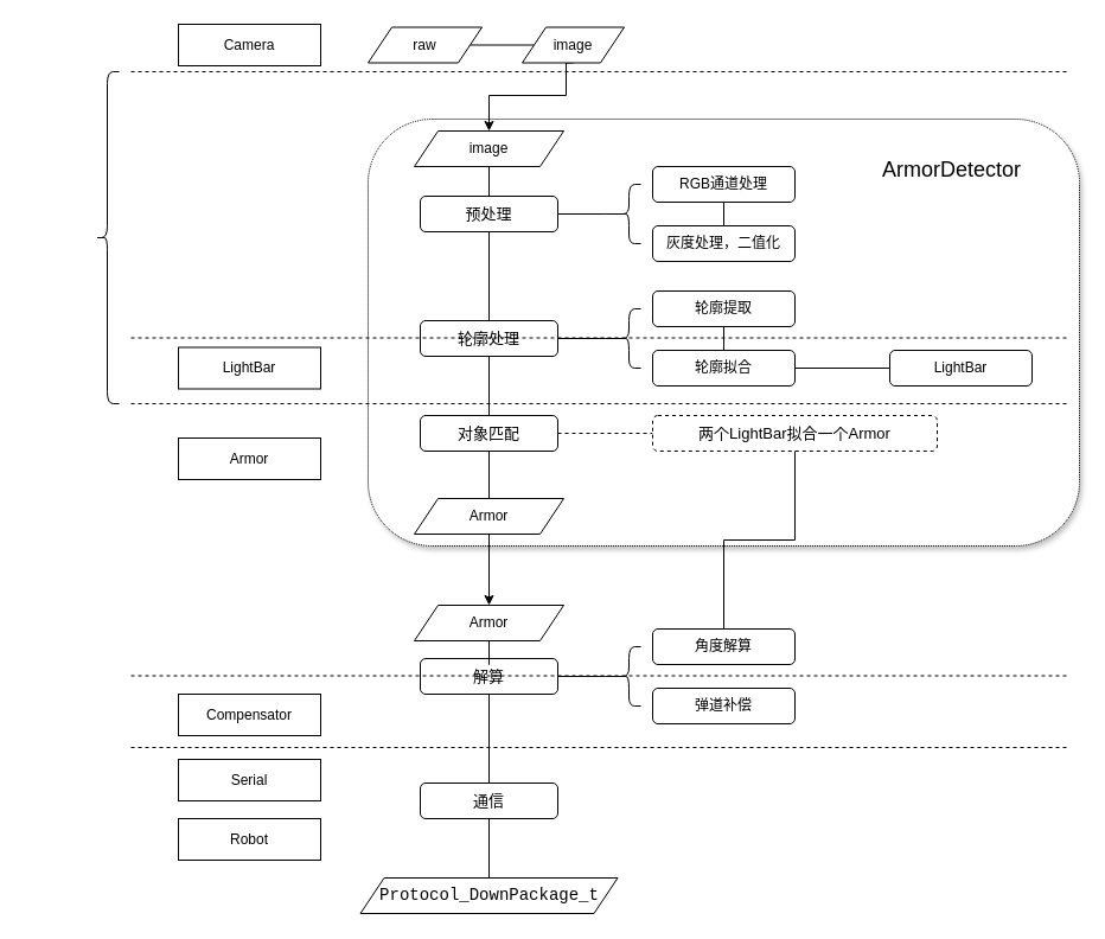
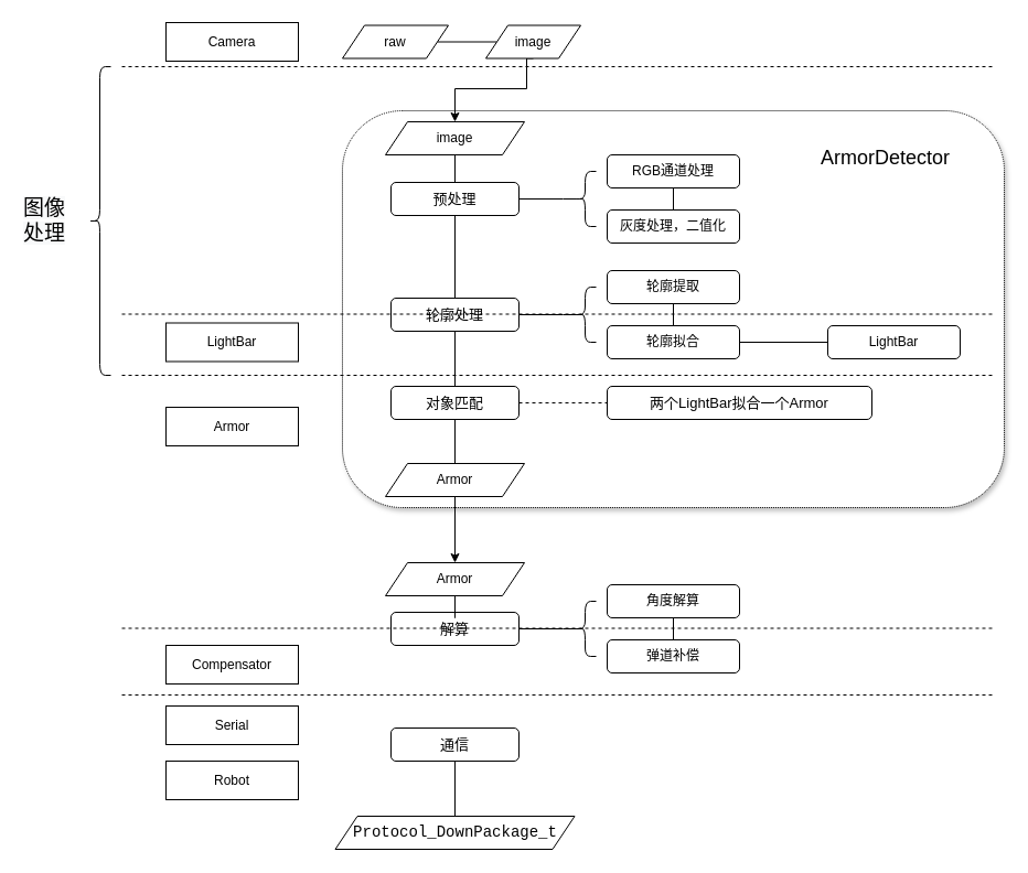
+ <mxCell id="56" value="&#10;&#10;&lt;span style=&quot;color: rgb(0, 0, 0); font-family: helvetica; font-size: 19px; font-style: normal; font-weight: 400; letter-spacing: normal; text-align: center; text-indent: 0px; text-transform: none; word-spacing: 0px; background-color: rgb(248, 249, 250); display: inline; float: none;&quot;&gt;图像处理&lt;/span&gt;&#10;&#10;" style="text;html=1;strokeColor=none;fillColor=none;align=center;verticalAlign=middle;whiteSpace=wrap;rounded=0;shadow=0;glass=0;" vertex="1" parent="1"><mxGeometry x="20" y="172.5" width="40" height="55" as="geometry" /></mxCell>
- <mxCell id="24" value="&lt;span style=&quot;font-size: 13px&quot;&gt;两个LightBar拟合一个Armor&lt;/span&gt;" style="rounded=1;whiteSpace=wrap;html=1;dashed=1;" vertex="1" parent="1"><mxGeometry x="550" y="350" width="240" height="30" as="geometry" /></mxCell>
+ <mxCell id="24" value="&lt;span style=&quot;font-size: 13px&quot;&gt;两个LightBar拟合一个Armor&lt;/span&gt;" style="rounded=1;whiteSpace=wrap;html=1;" vertex="1" parent="1"><mxGeometry x="550" y="350" width="240" height="30" as="geometry" /></mxCell>
- <mxCell id="29" style="edgeStyle=orthogonalEdgeStyle;rounded=0;orthogonalLoop=1;jettySize=auto;html=1;endArrow=none;endFill=0;strokeColor=#000000;" edge="1" parent="1" source="30" target="24"><mxGeometry relative="1" as="geometry" /></mxCell>
+ <mxCell id="29" style="edgeStyle=orthogonalEdgeStyle;rounded=0;orthogonalLoop=1;jettySize=auto;html=1;entryX=0.5;entryY=0;entryDx=0;entryDy=0;endArrow=none;endFill=0;strokeColor=#000000;" edge="1" parent="1" source="30" target="31"><mxGeometry relative="1" as="geometry" /></mxCell>
- <mxCell id="25" value="" style="edgeStyle=orthogonalEdgeStyle;rounded=0;orthogonalLoop=1;jettySize=auto;html=1;endArrow=none;endFill=0;strokeColor=#000000;" edge="1" parent="1" source="26" target="33"><mxGeometry relative="1" as="geometry" /></mxCell>
